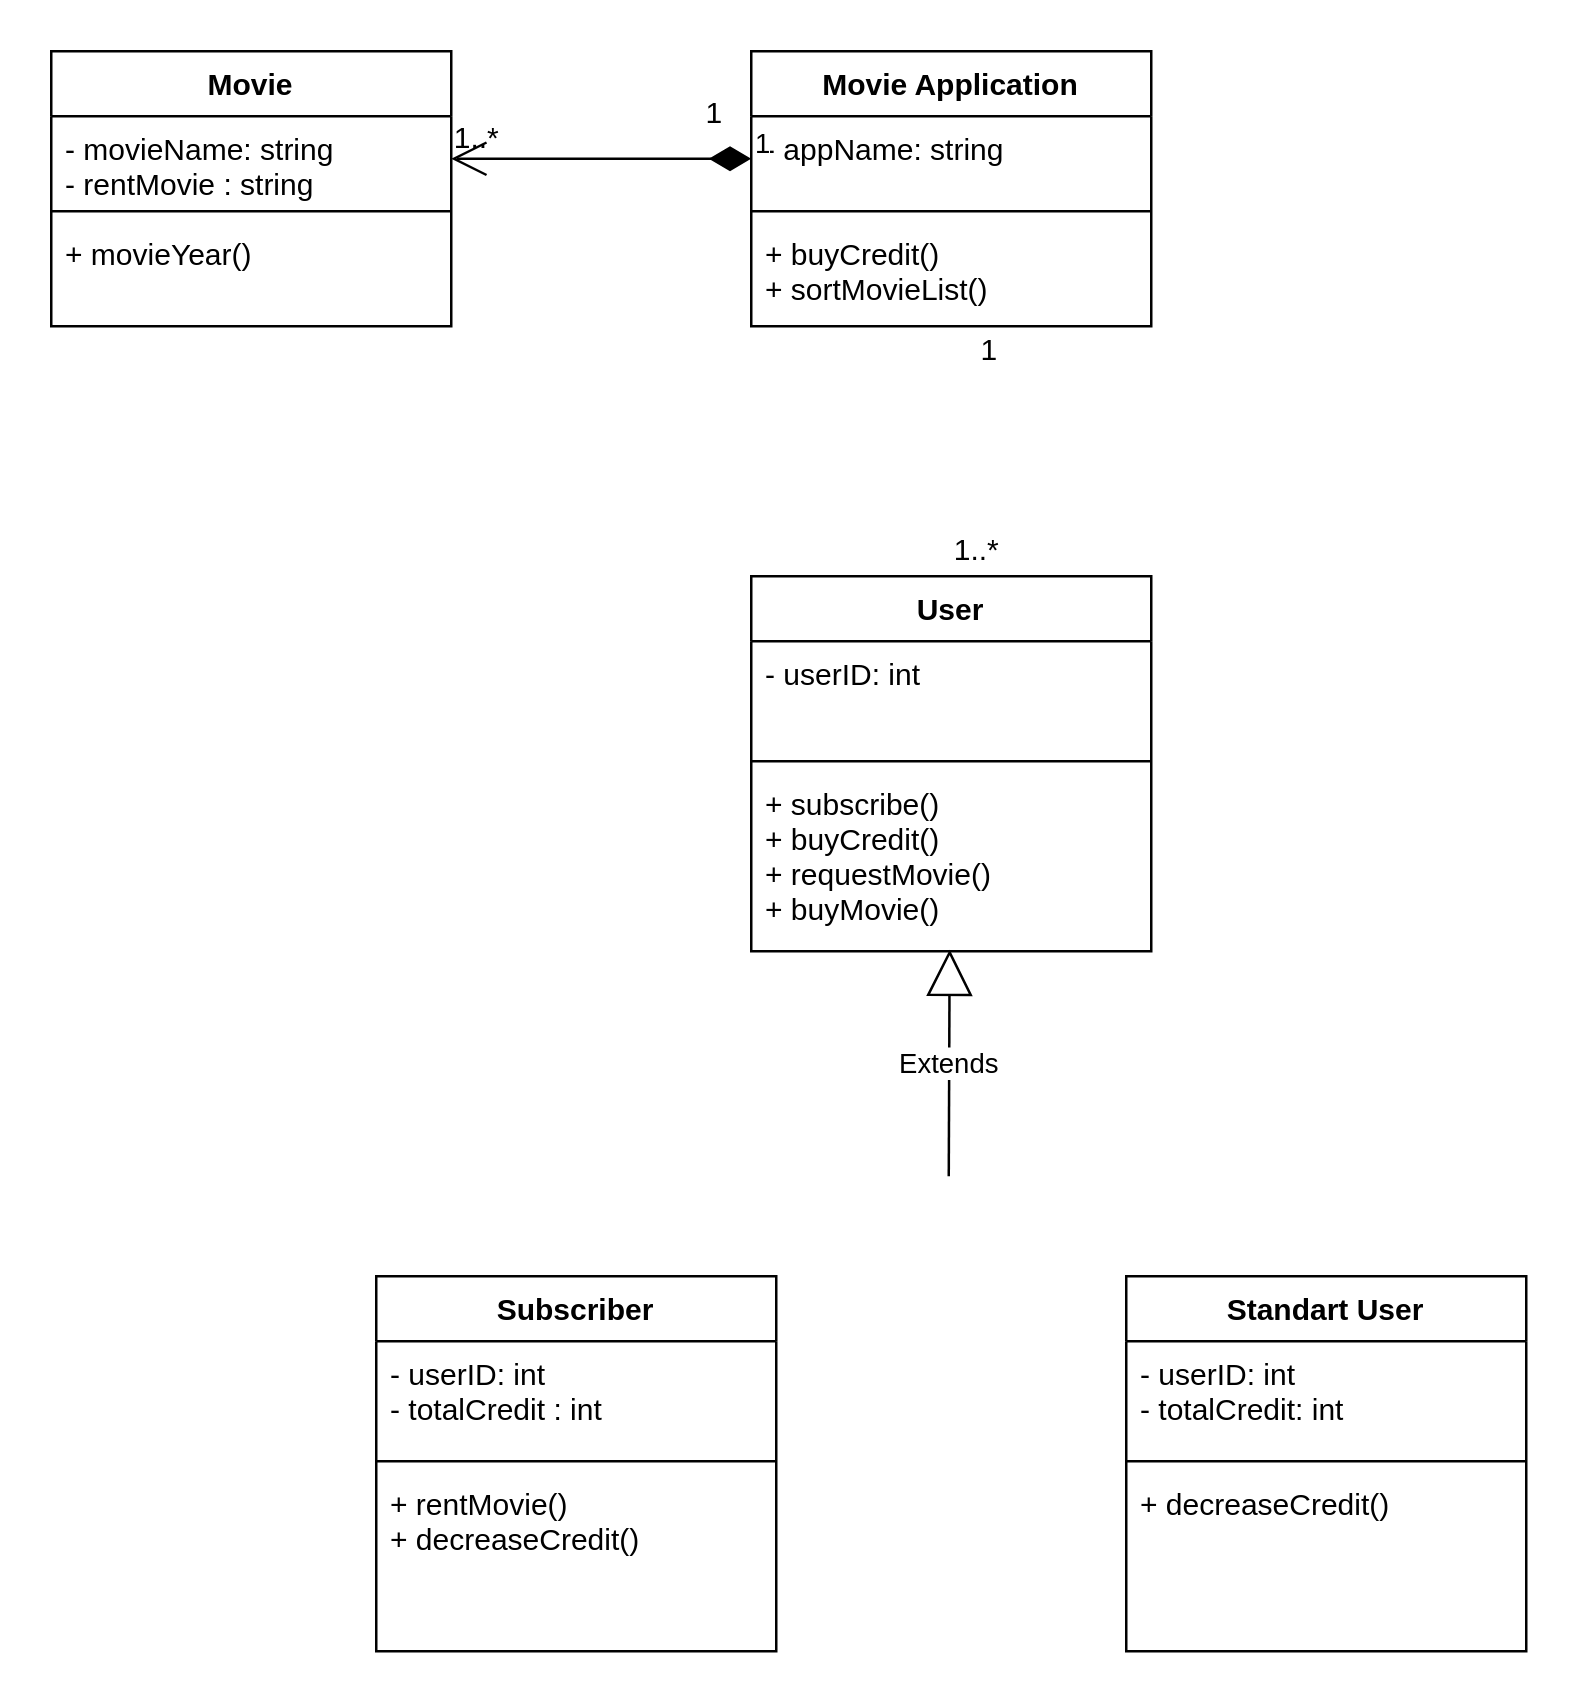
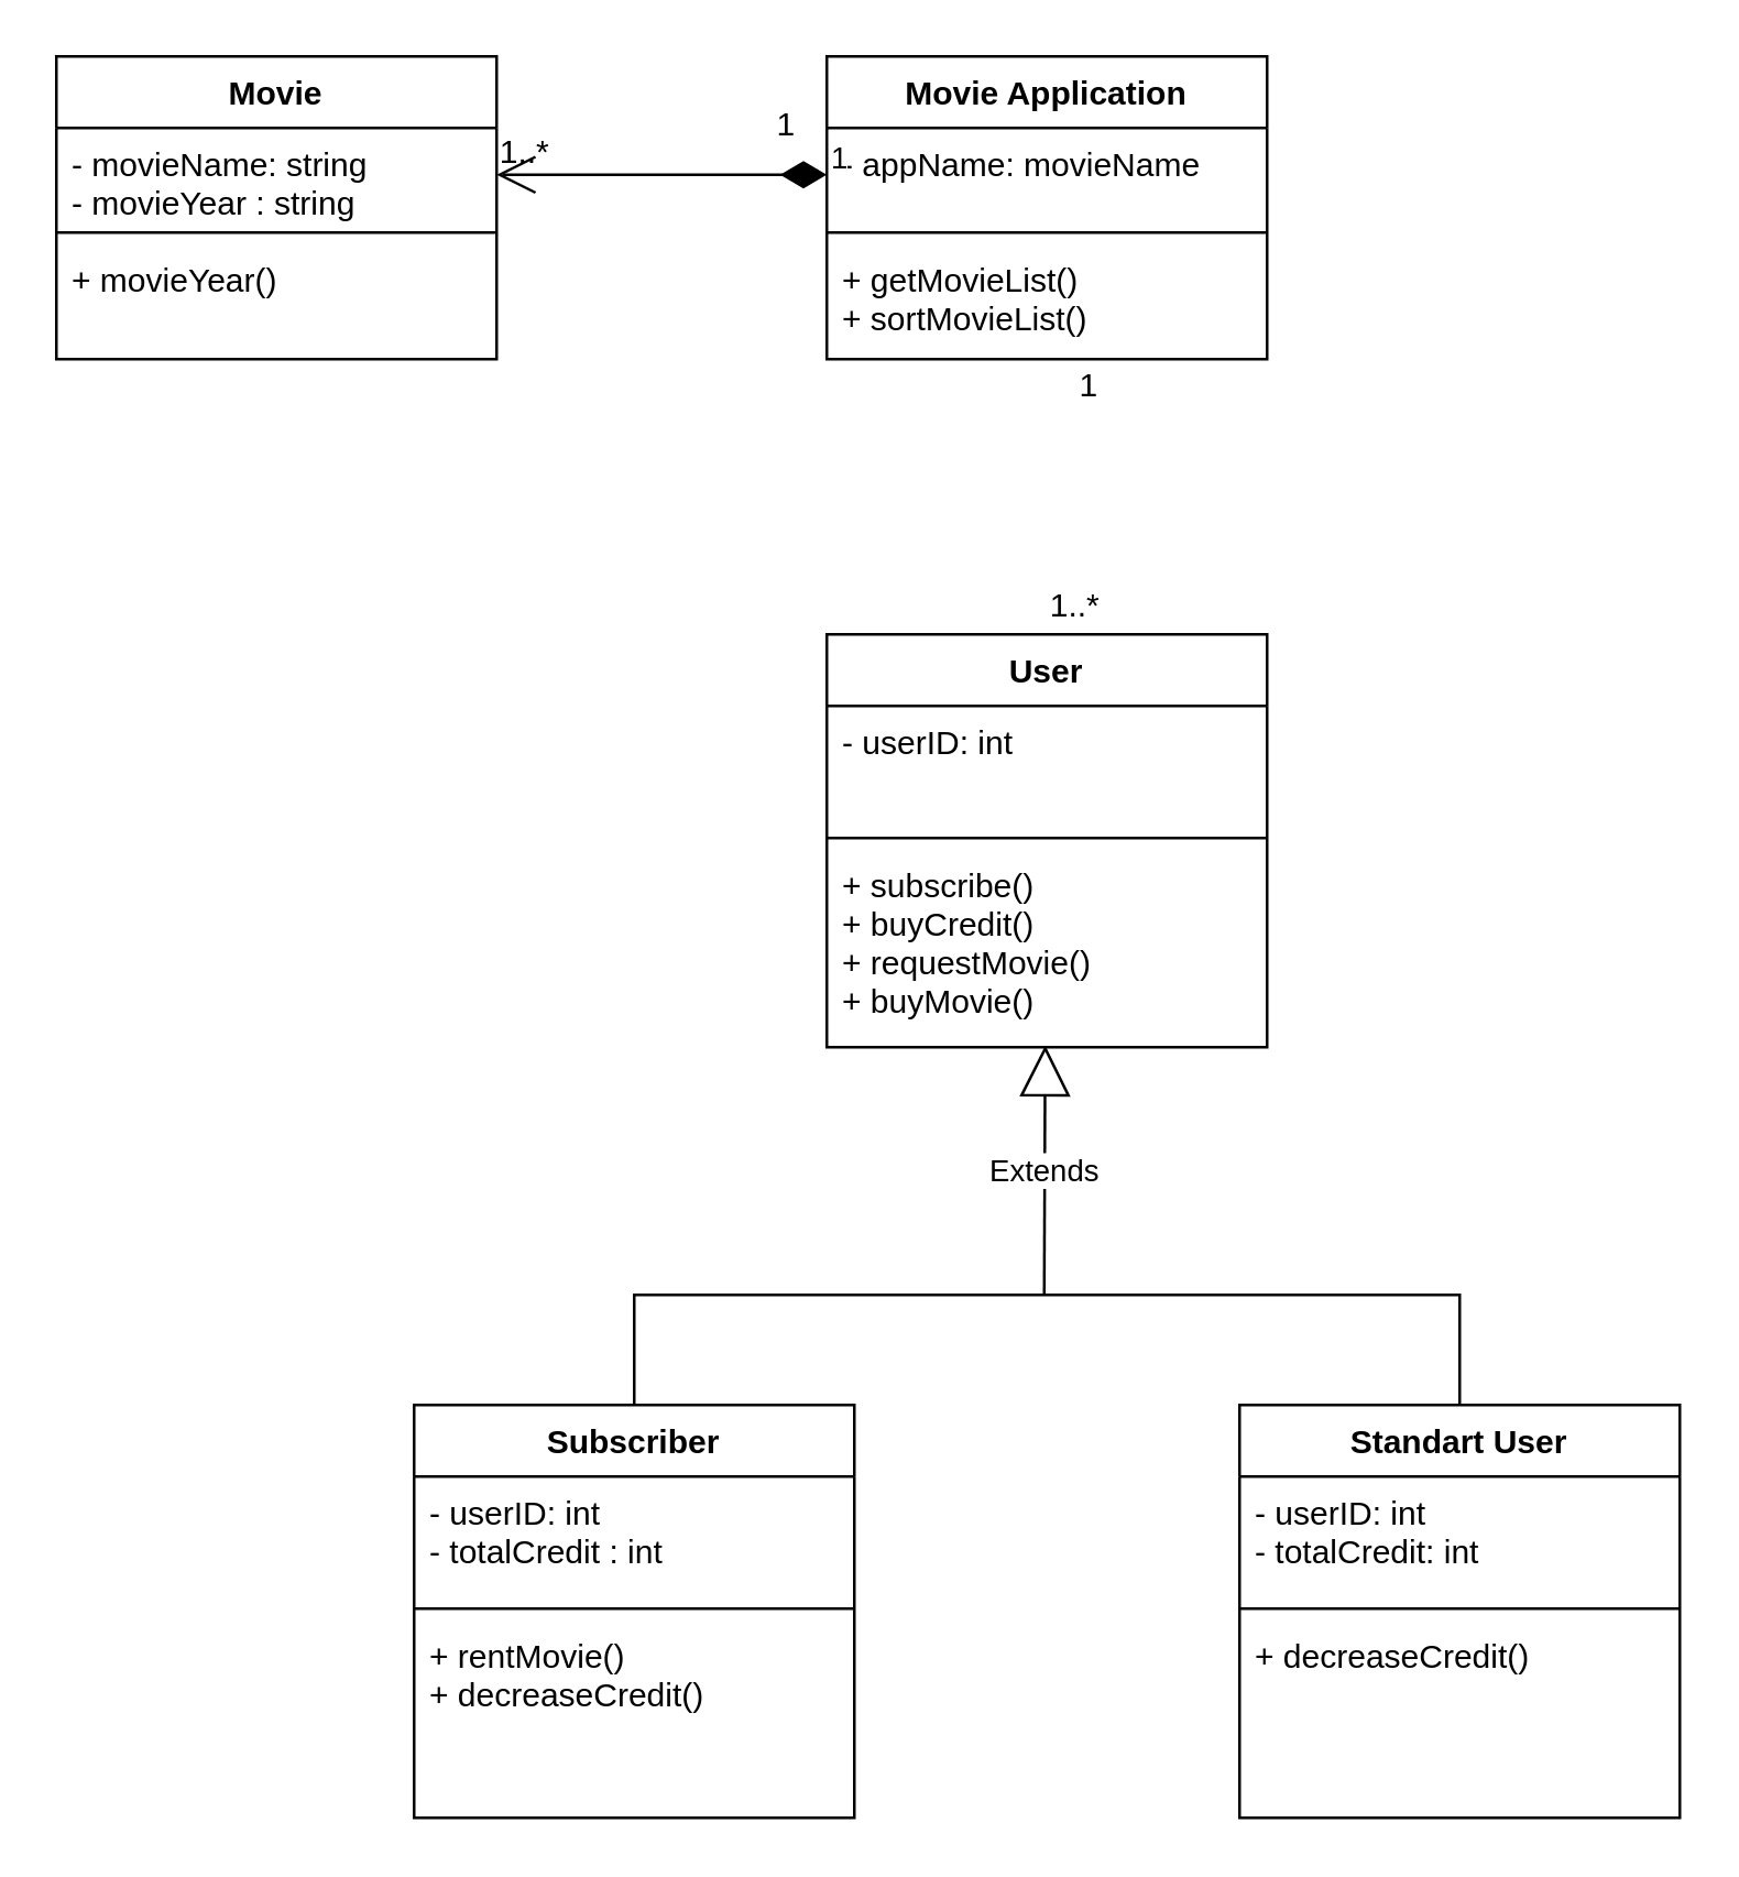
- <mxCell id="19" value="- movieName: string&#10;- rentMovie : string" style="text;strokeColor=none;fillColor=none;align=left;verticalAlign=top;spacingLeft=4;spacingRight=4;overflow=hidden;rotatable=0;points=[[0,0.5],[1,0.5]];portConstraint=eastwest;" parent="18" vertex="1"><mxGeometry y="26" width="160" height="34" as="geometry" /></mxCell>
+ <mxCell id="19" value="- movieName: string&#10;- movieYear : string" style="text;strokeColor=none;fillColor=none;align=left;verticalAlign=top;spacingLeft=4;spacingRight=4;overflow=hidden;rotatable=0;points=[[0,0.5],[1,0.5]];portConstraint=eastwest;" parent="18" vertex="1"><mxGeometry y="26" width="160" height="34" as="geometry" /></mxCell>
- <mxCell id="3" value="- appName: string" style="text;strokeColor=none;fillColor=none;align=left;verticalAlign=top;spacingLeft=4;spacingRight=4;overflow=hidden;rotatable=0;points=[[0,0.5],[1,0.5]];portConstraint=eastwest;" parent="2" vertex="1"><mxGeometry y="26" width="160" height="34" as="geometry" /></mxCell>
+ <mxCell id="3" value="- appName: movieName" style="text;strokeColor=none;fillColor=none;align=left;verticalAlign=top;spacingLeft=4;spacingRight=4;overflow=hidden;rotatable=0;points=[[0,0.5],[1,0.5]];portConstraint=eastwest;" parent="2" vertex="1"><mxGeometry y="26" width="160" height="34" as="geometry" /></mxCell>
- <mxCell id="5" value="+ buyCredit()&#10;+ sortMovieList()" style="text;strokeColor=none;fillColor=none;align=left;verticalAlign=top;spacingLeft=4;spacingRight=4;overflow=hidden;rotatable=0;points=[[0,0.5],[1,0.5]];portConstraint=eastwest;" parent="2" vertex="1"><mxGeometry y="68" width="160" height="42" as="geometry" /></mxCell>
+ <mxCell id="5" value="+ getMovieList()&#10;+ sortMovieList()" style="text;strokeColor=none;fillColor=none;align=left;verticalAlign=top;spacingLeft=4;spacingRight=4;overflow=hidden;rotatable=0;points=[[0,0.5],[1,0.5]];portConstraint=eastwest;" parent="2" vertex="1"><mxGeometry y="68" width="160" height="42" as="geometry" /></mxCell>
+ <mxCell id="22" value="" style="endArrow=none;html=1;rounded=0;entryX=0.5;entryY=0;entryDx=0;entryDy=0;exitX=0.5;exitY=0;exitDx=0;exitDy=0;" edge="1" parent="1" source="10" target="14"><mxGeometry width="50" height="50" relative="1" as="geometry"><mxPoint x="530" y="470" as="sourcePoint" /><mxPoint x="430" y="470" as="targetPoint" /><Array as="points"><mxPoint x="230" y="470" /><mxPoint x="380" y="470" /><mxPoint x="530" y="470" /></Array></mxGeometry></mxCell>
